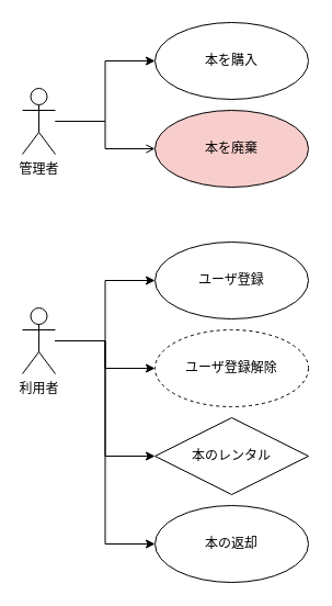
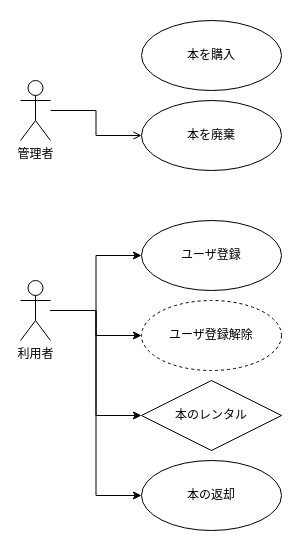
- <mxCell id="3" style="edgeStyle=orthogonalEdgeStyle;rounded=0;orthogonalLoop=1;jettySize=auto;html=1;entryX=0;entryY=0.5;entryDx=0;entryDy=0;" edge="1" parent="1" source="4" target="10"><mxGeometry relative="1" as="geometry" /></mxCell>
- <mxCell id="11" value="本を廃棄" style="ellipse;whiteSpace=wrap;html=1;fillColor=#f8cecc;" vertex="1" parent="1"><mxGeometry x="141" y="100" width="140" height="70" as="geometry" /></mxCell>
+ <mxCell id="11" value="本を廃棄" style="ellipse;whiteSpace=wrap;html=1;" vertex="1" parent="1"><mxGeometry x="141" y="100" width="140" height="70" as="geometry" /></mxCell>
